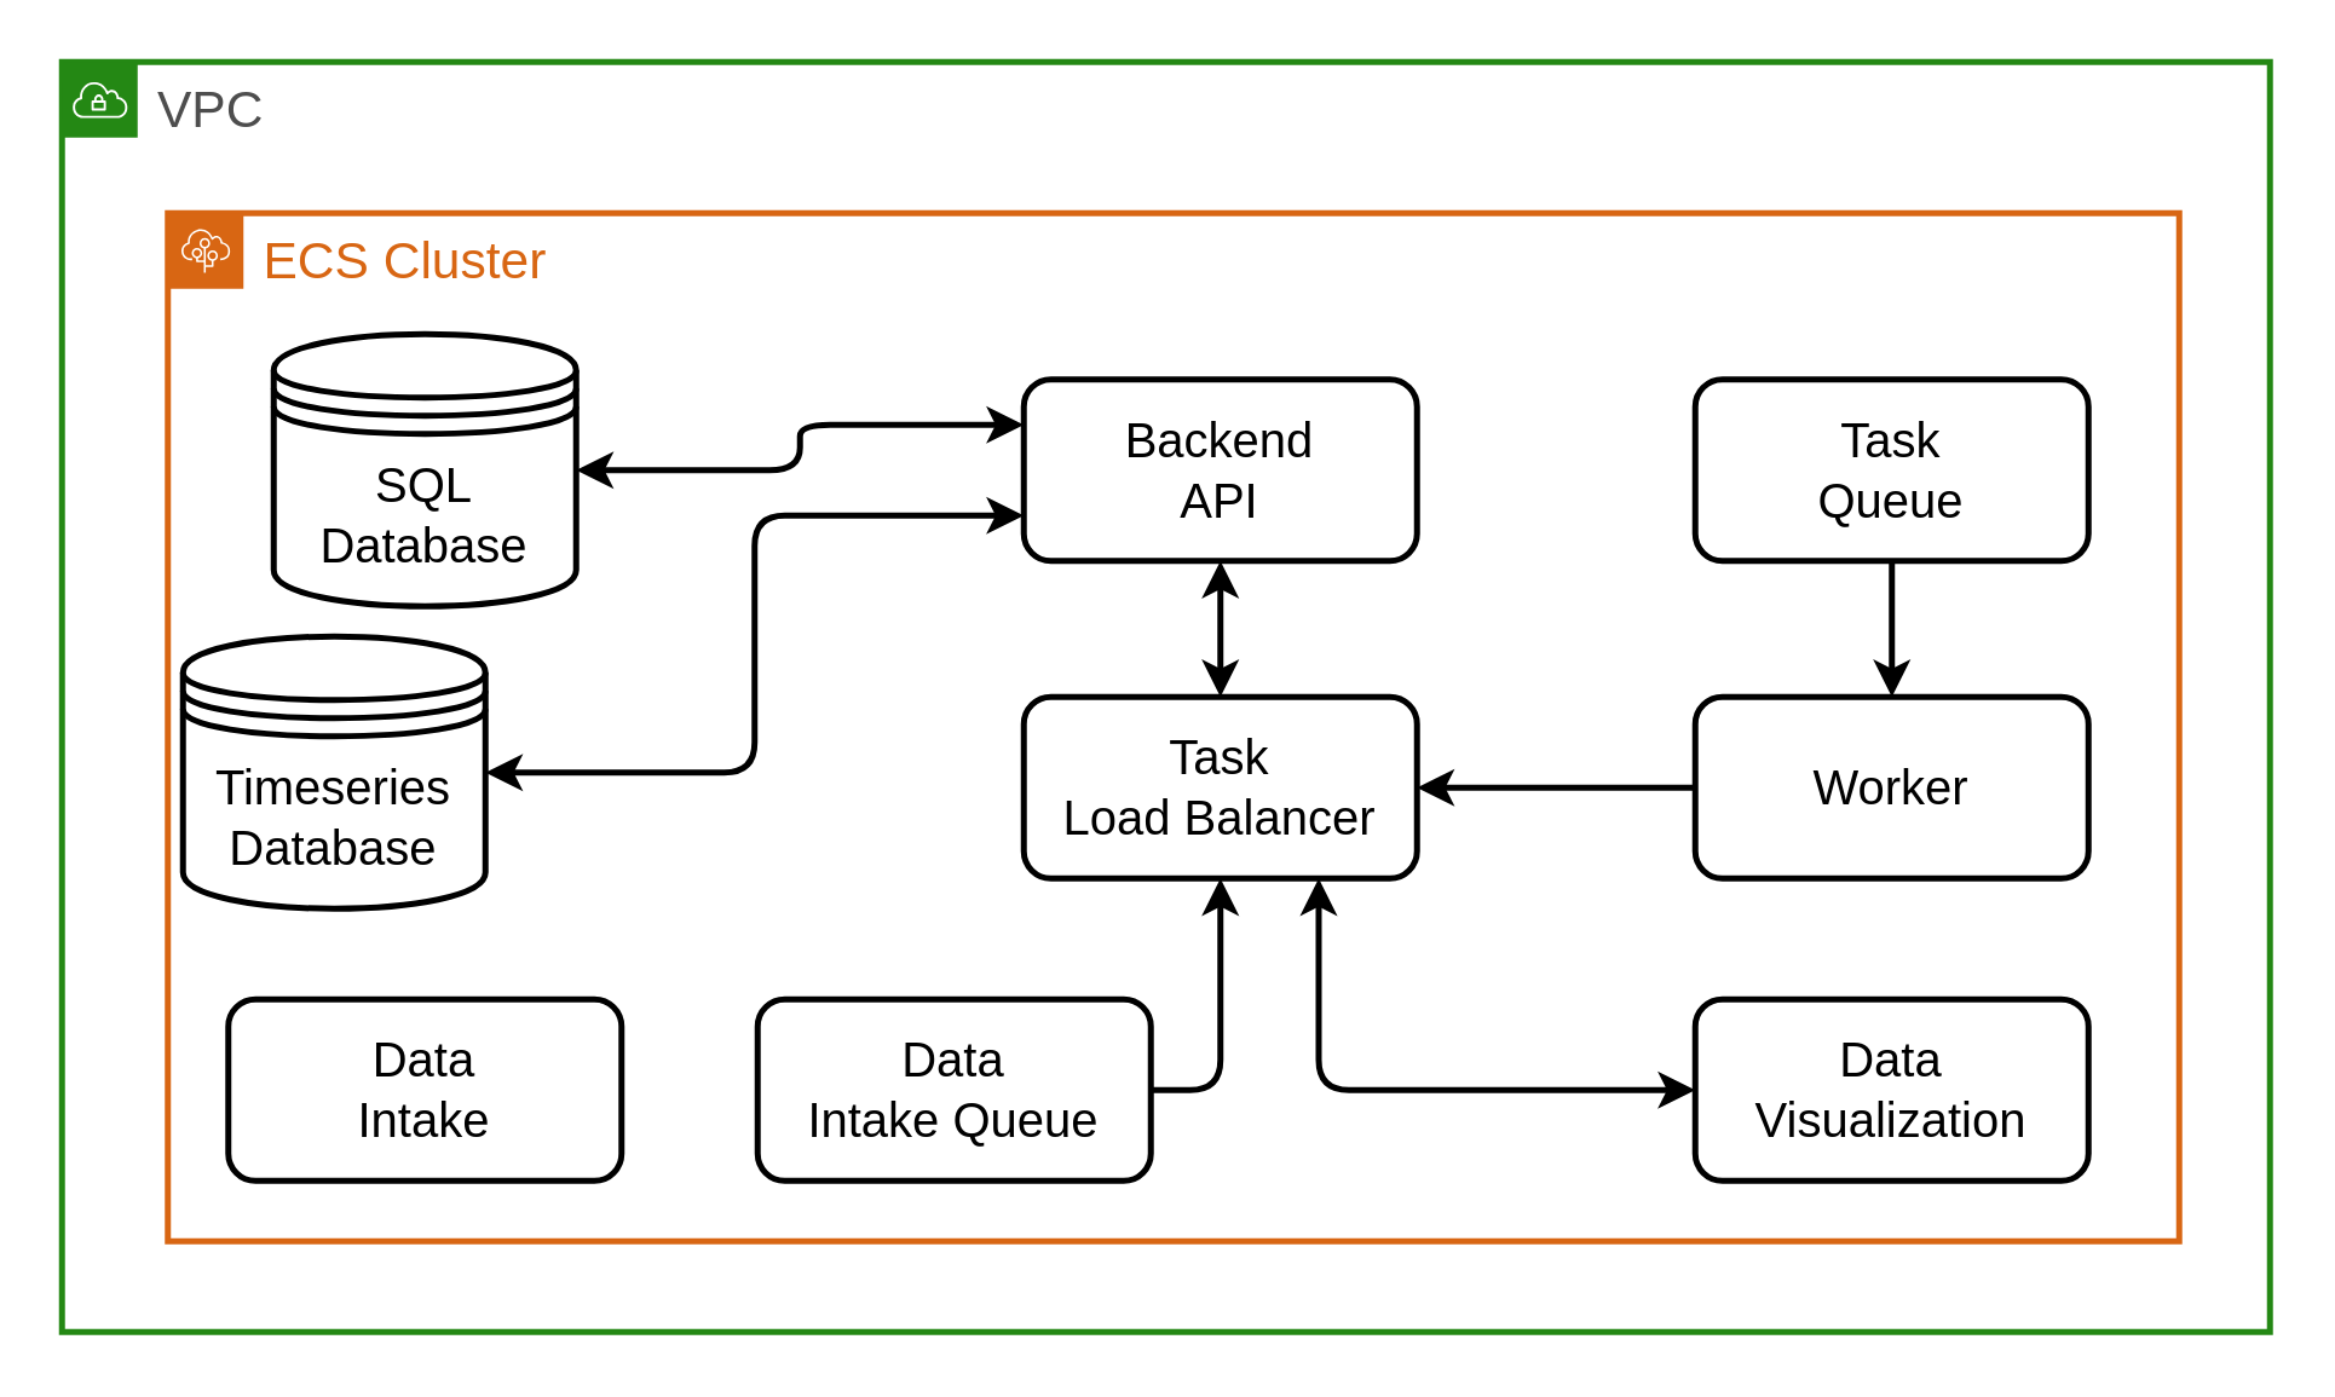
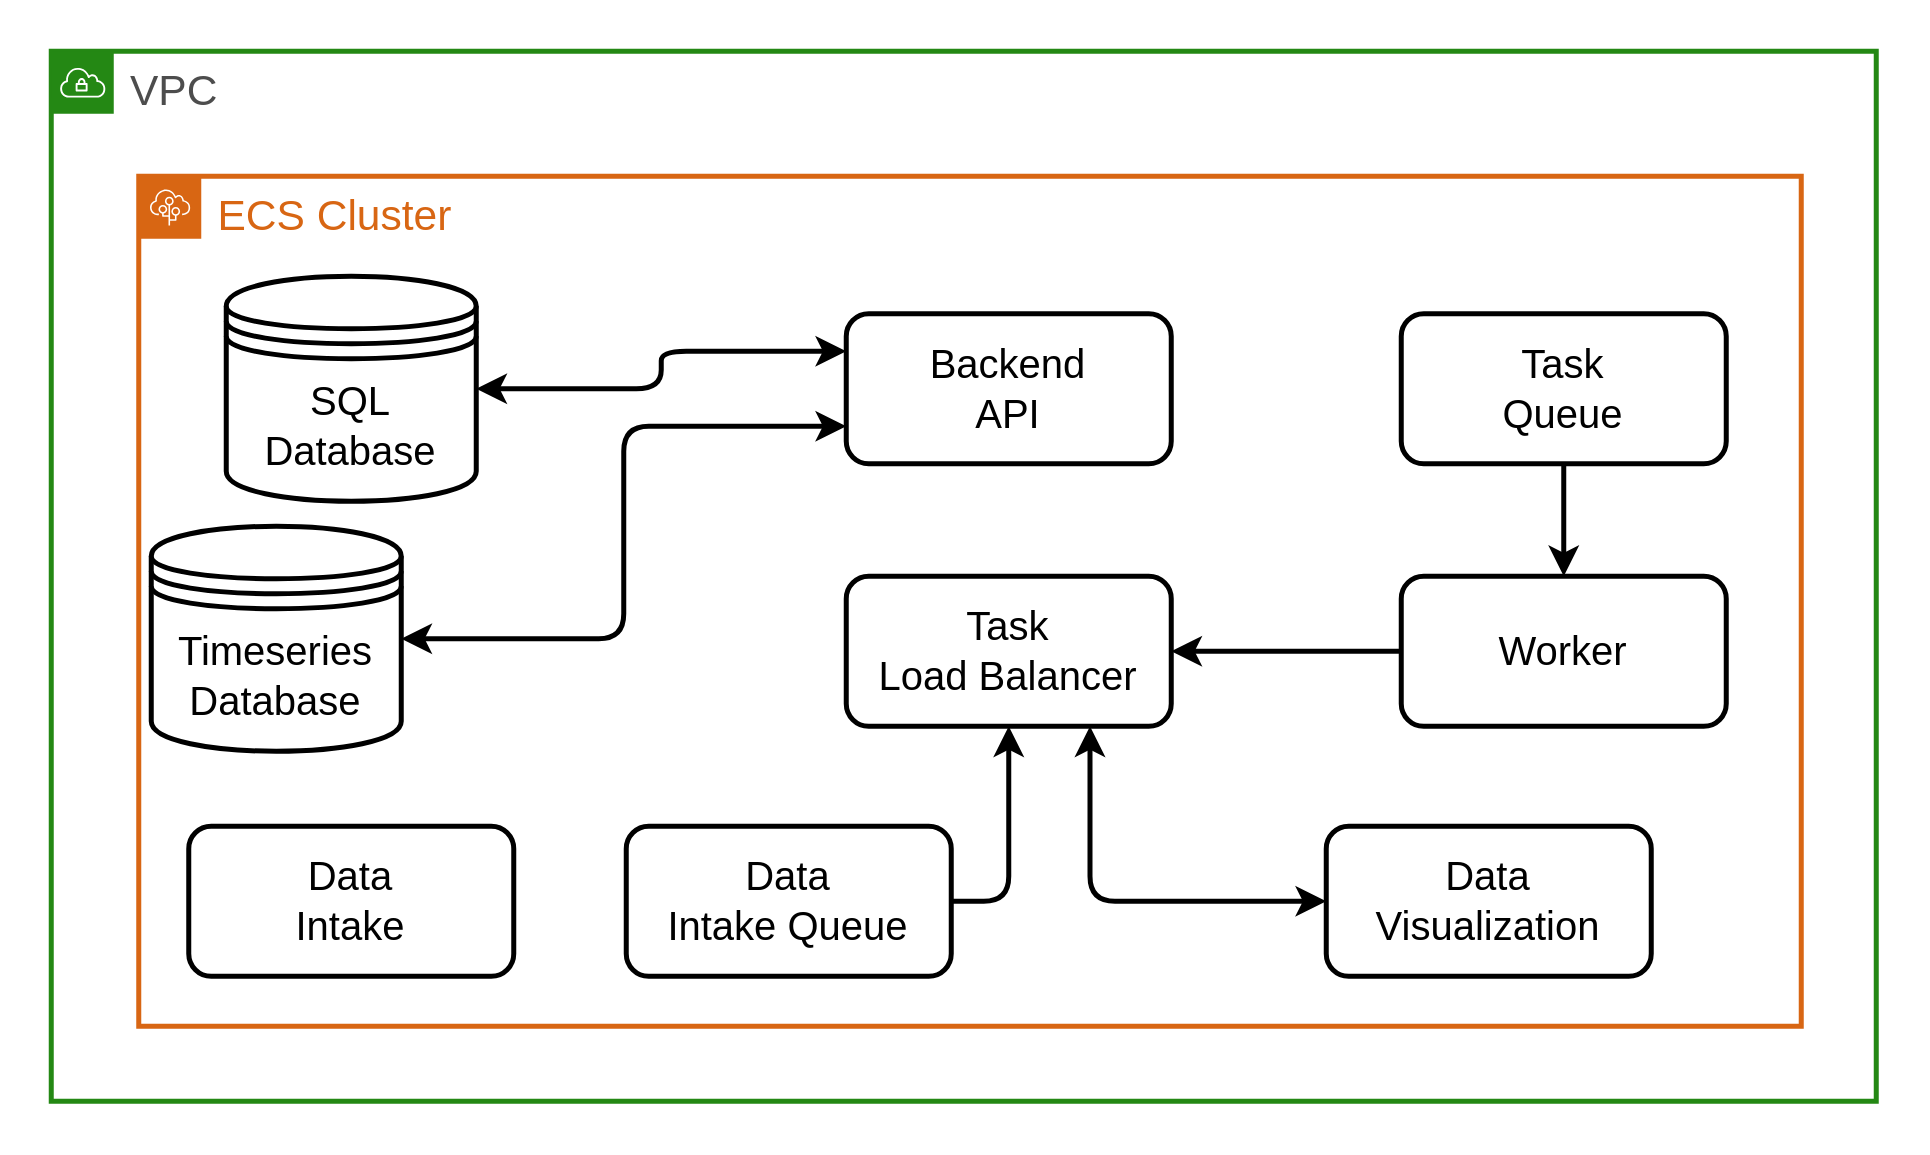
- <mxCell id="8" style="edgeStyle=orthogonalEdgeStyle;html=1;exitX=0.5;exitY=0;exitDx=0;exitDy=0;entryX=0.5;entryY=1;entryDx=0;entryDy=0;startArrow=classic;startFill=1;strokeWidth=2;" edge="1" parent="3" source="6" target="7"><mxGeometry relative="1" as="geometry" /></mxCell>
- <mxCell id="18" value="Data&lt;br&gt;Visualization" style="rounded=1;whiteSpace=wrap;html=1;fontSize=16;strokeWidth=2;" vertex="1" parent="1"><mxGeometry x="560" y="330" width="130" height="60" as="geometry" /></mxCell>
+ <mxCell id="18" value="Data&lt;br&gt;Visualization" style="rounded=1;whiteSpace=wrap;html=1;fontSize=16;strokeWidth=2;" vertex="1" parent="1"><mxGeometry x="530" y="330" width="130" height="60" as="geometry" /></mxCell>
